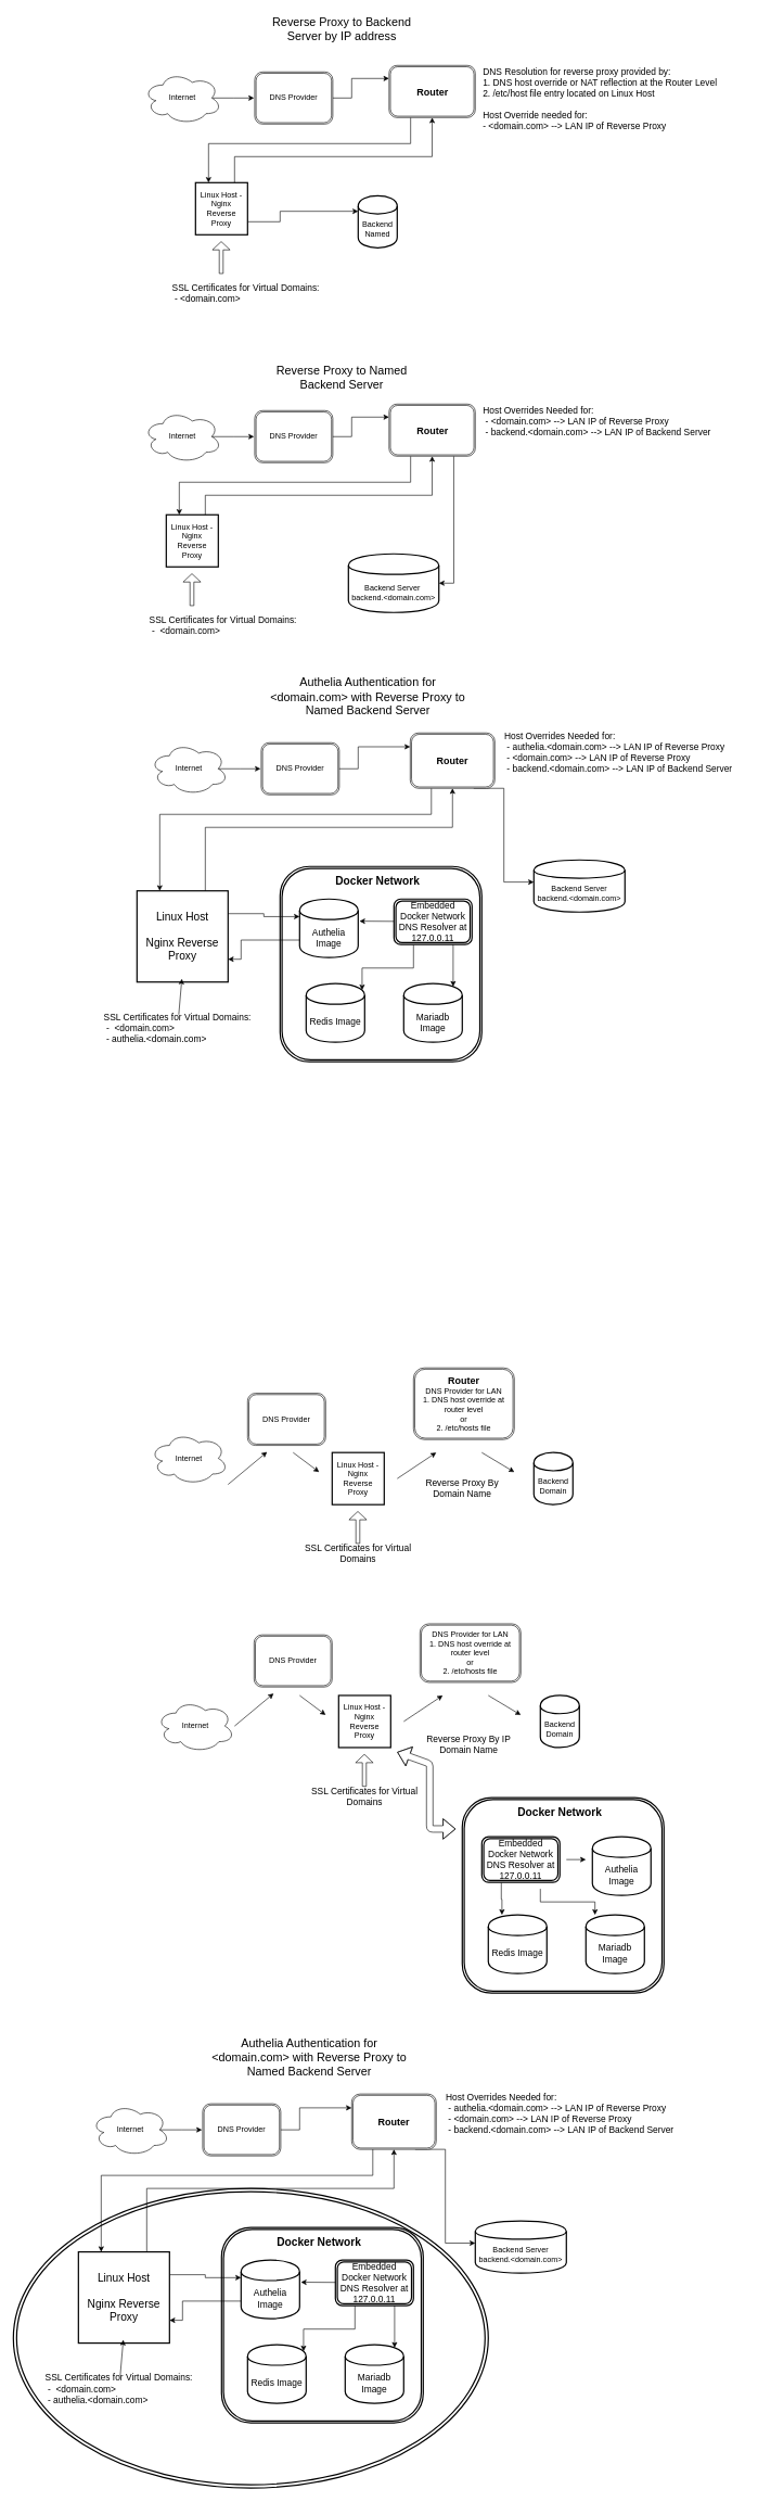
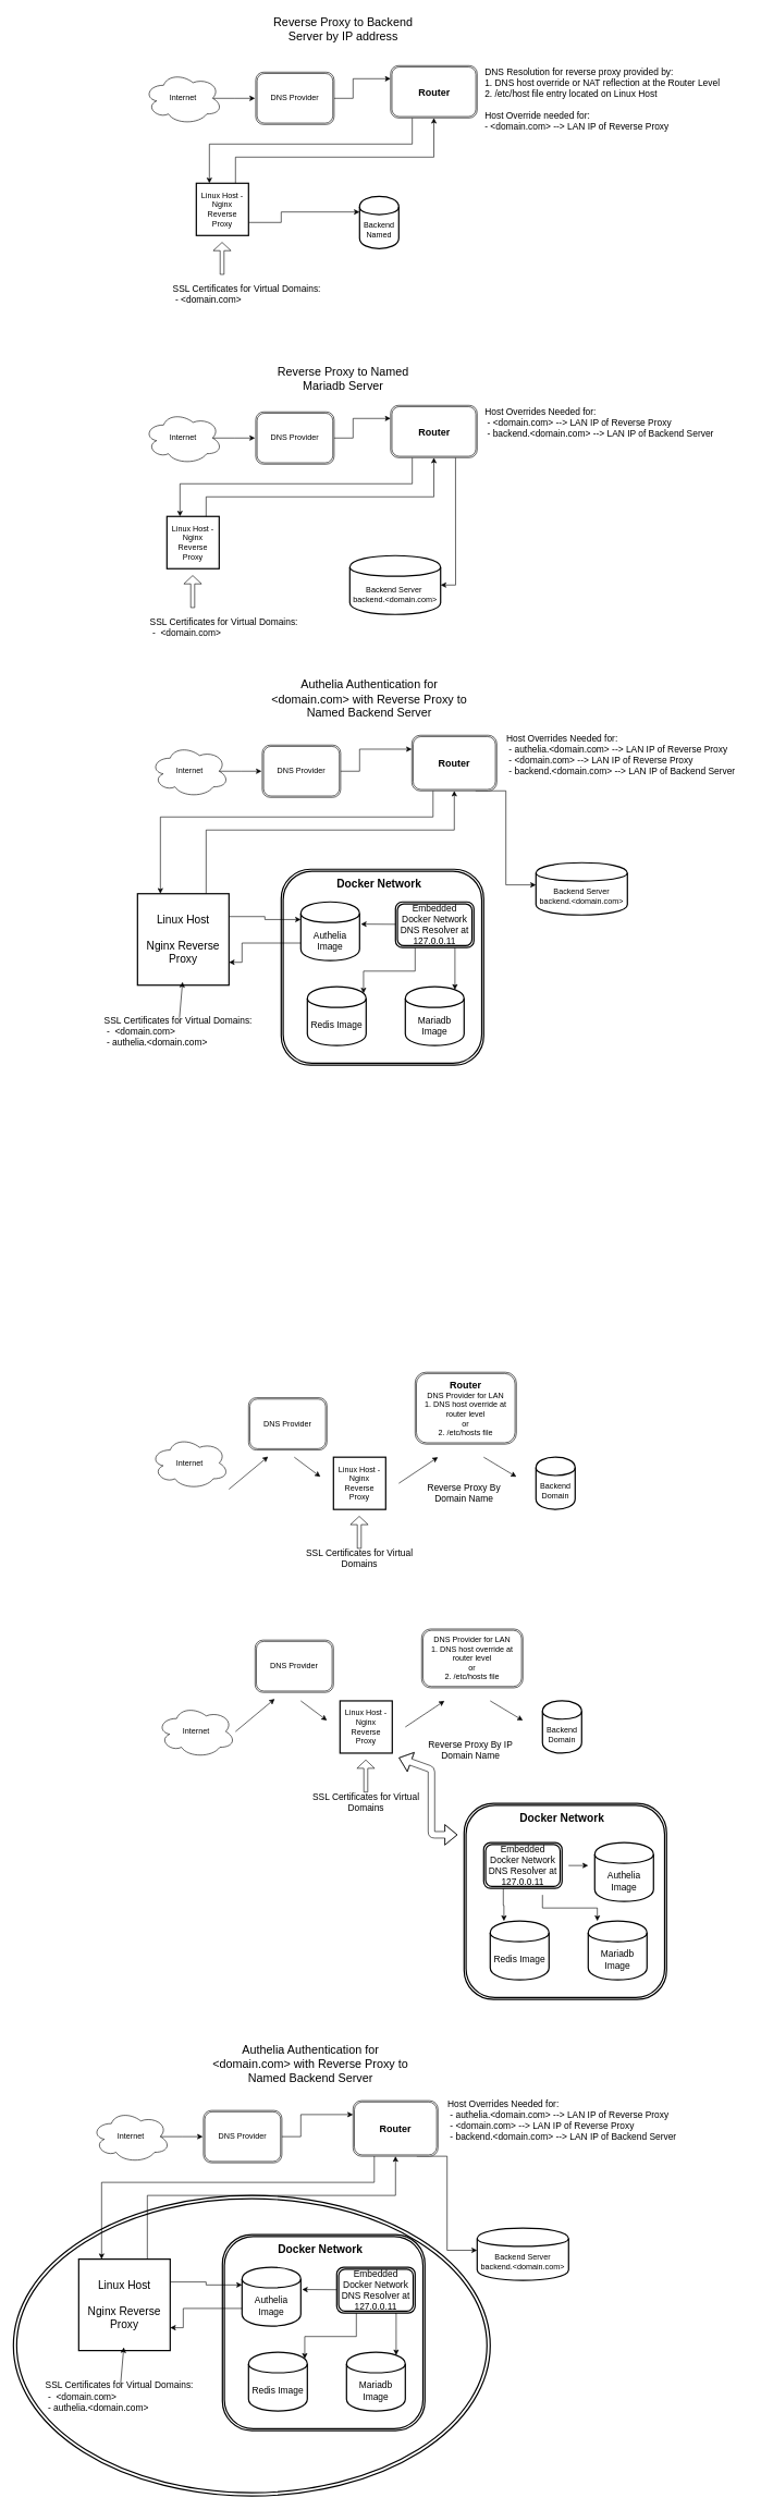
- <mxCell id="104" value="&lt;font style=&quot;font-size: 18px&quot;&gt;Reverse Proxy to Named Backend Server&lt;/font&gt;" style="text;html=1;strokeColor=none;fillColor=none;align=center;verticalAlign=middle;whiteSpace=wrap;rounded=0;fontFamily=Helvetica;fontSize=14;" parent="1" vertex="1"><mxGeometry x="410" y="560" width="230" height="40" as="geometry" /></mxCell>
+ <mxCell id="104" value="&lt;font style=&quot;font-size: 18px&quot;&gt;Reverse Proxy to Named Mariadb Server&lt;/font&gt;" style="text;html=1;strokeColor=none;fillColor=none;align=center;verticalAlign=middle;whiteSpace=wrap;rounded=0;fontFamily=Helvetica;fontSize=14;" parent="1" vertex="1"><mxGeometry x="410" y="560" width="230" height="40" as="geometry" /></mxCell>
